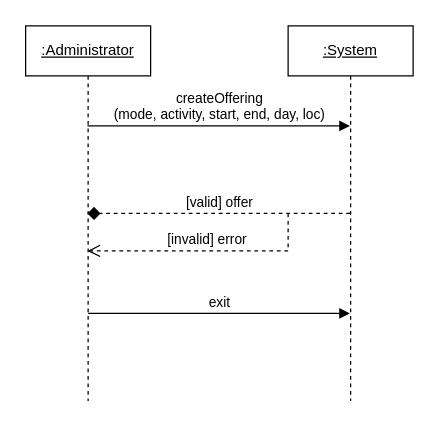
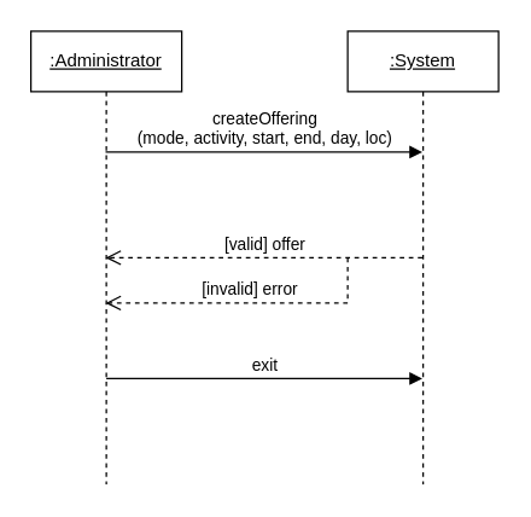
- <mxCell id="5" value="[valid] offer" style="html=1;verticalAlign=bottom;endArrow=diamond;dashed=1;endSize=8;curved=0;rounded=0;" edge="1" parent="1" source="3" target="2"><mxGeometry relative="1" as="geometry"><mxPoint x="270" y="169.5" as="sourcePoint" /><mxPoint x="190" y="169.5" as="targetPoint" /></mxGeometry></mxCell>
+ <mxCell id="5" value="[valid] offer" style="html=1;verticalAlign=bottom;endArrow=open;dashed=1;endSize=8;curved=0;rounded=0;" edge="1" parent="1" source="3" target="2"><mxGeometry relative="1" as="geometry"><mxPoint x="270" y="169.5" as="sourcePoint" /><mxPoint x="190" y="169.5" as="targetPoint" /></mxGeometry></mxCell>
